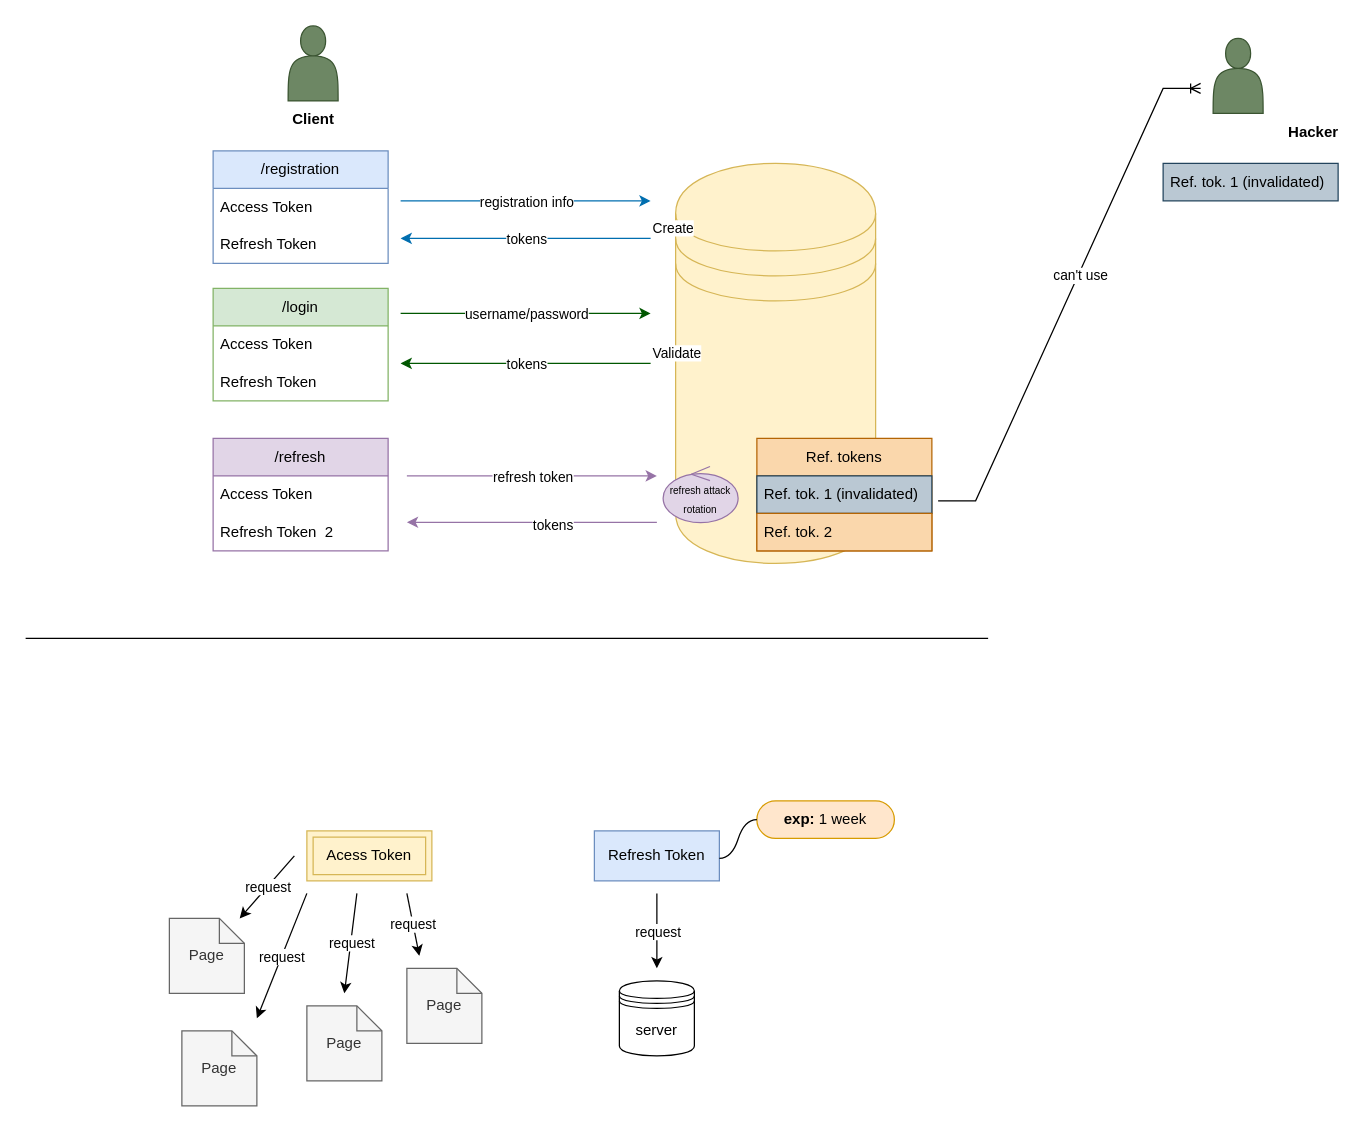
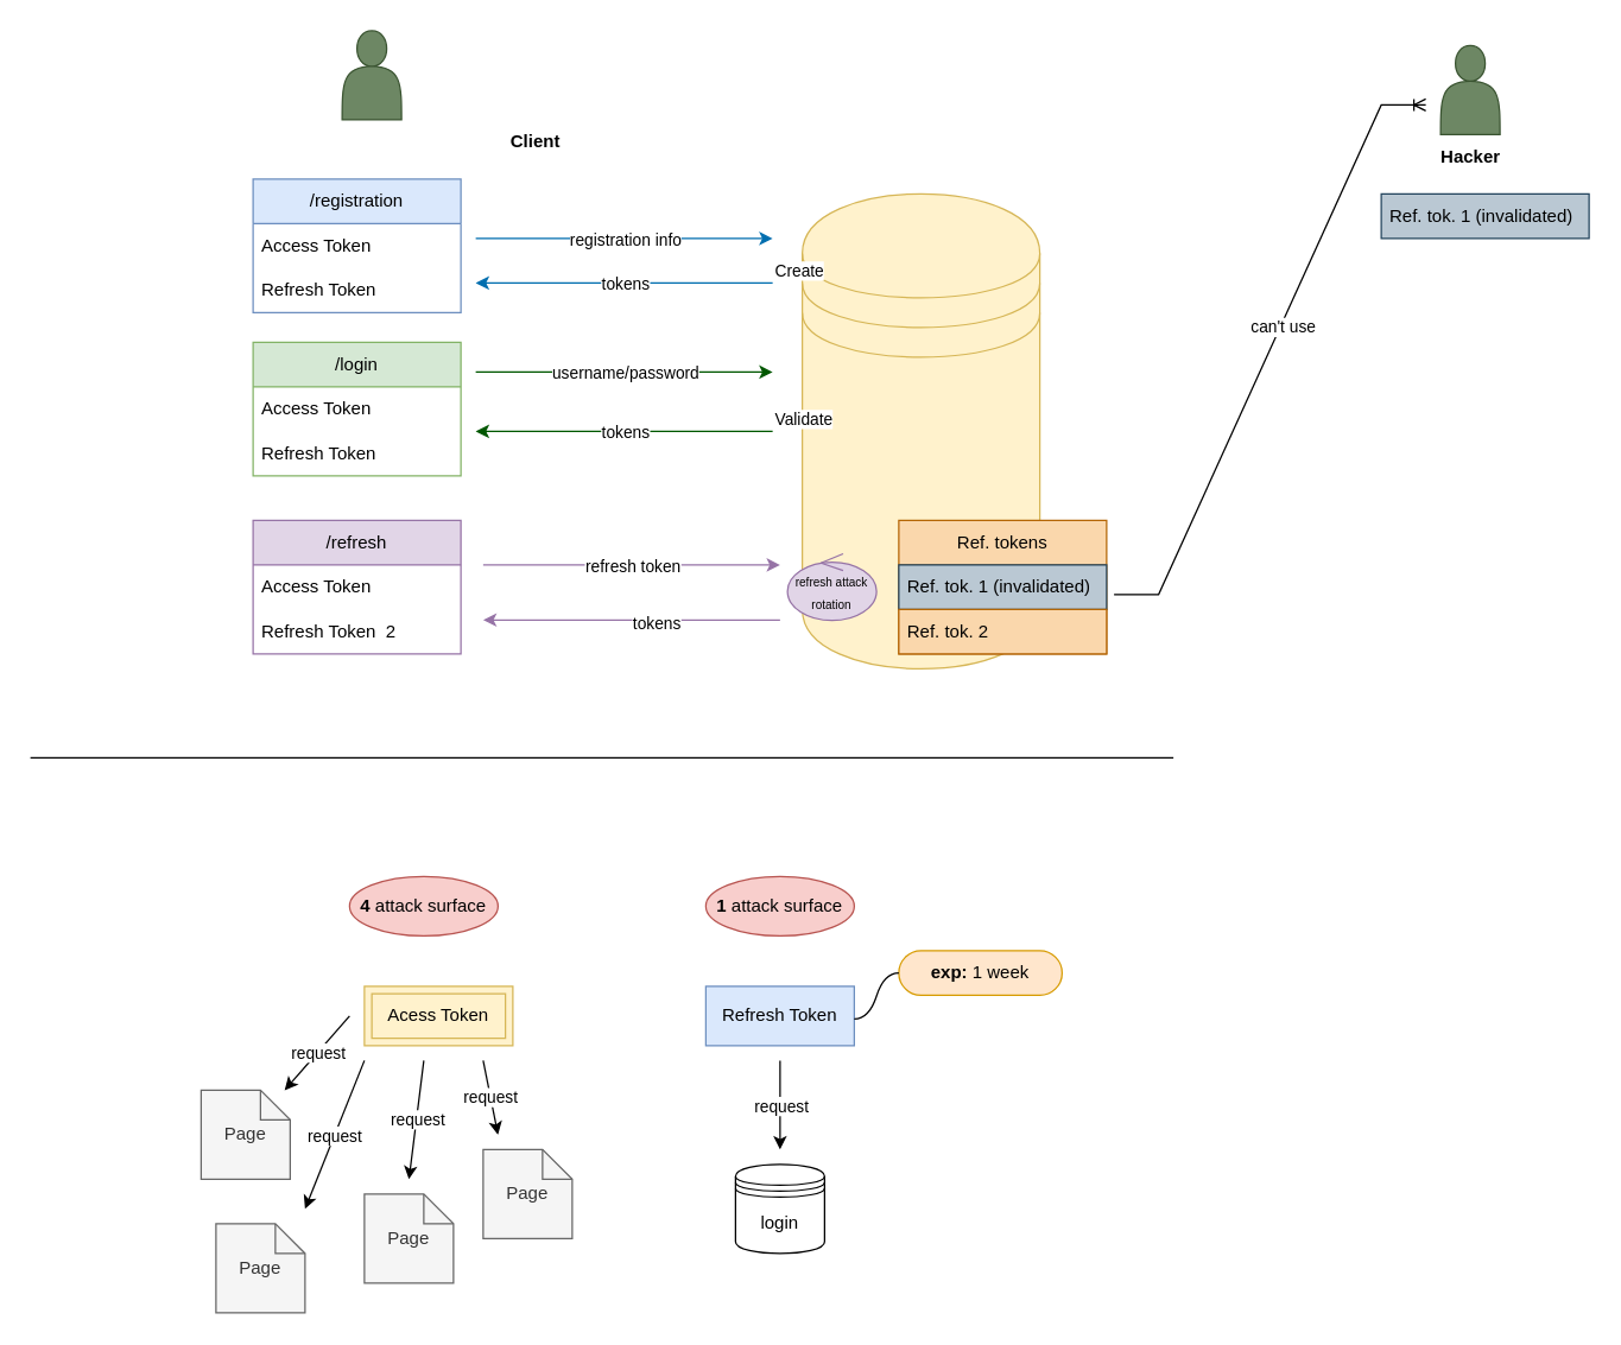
- <mxCell id="45" value="&lt;b&gt;Client&lt;/b&gt;" style="text;html=1;align=center;verticalAlign=middle;resizable=0;points=[];autosize=1;strokeColor=none;fillColor=none;" parent="1" vertex="1"><mxGeometry x="220" y="80" width="60" height="30" as="geometry" /></mxCell>
+ <mxCell id="45" value="&lt;b&gt;Client&lt;/b&gt;" style="text;html=1;align=center;verticalAlign=middle;resizable=0;points=[];autosize=1;strokeColor=none;fillColor=none;" parent="1" vertex="1"><mxGeometry x="330" y="80" width="60" height="30" as="geometry" /></mxCell>
- <mxCell id="46" value="&lt;b&gt;Hacker&lt;/b&gt;" style="text;html=1;align=center;verticalAlign=middle;resizable=0;points=[];autosize=1;strokeColor=none;fillColor=none;" parent="1" vertex="1"><mxGeometry x="1020" y="90" width="60" height="30" as="geometry" /></mxCell>
+ <mxCell id="46" value="&lt;b&gt;Hacker&lt;/b&gt;" style="text;html=1;align=center;verticalAlign=middle;resizable=0;points=[];autosize=1;strokeColor=none;fillColor=none;" parent="1" vertex="1"><mxGeometry x="960" y="90" width="60" height="30" as="geometry" /></mxCell>
+ <mxCell id="47" value="&lt;b&gt;4&lt;/b&gt; attack surface" style="ellipse;whiteSpace=wrap;html=1;align=center;newEdgeStyle={&quot;edgeStyle&quot;:&quot;entityRelationEdgeStyle&quot;,&quot;startArrow&quot;:&quot;none&quot;,&quot;endArrow&quot;:&quot;none&quot;,&quot;segment&quot;:10,&quot;curved&quot;:1,&quot;sourcePerimeterSpacing&quot;:0,&quot;targetPerimeterSpacing&quot;:0};treeFolding=1;treeMoving=1;fillColor=#f8cecc;strokeColor=#b85450;" parent="1" vertex="1"><mxGeometry x="235" y="590" width="100" height="40" as="geometry" /></mxCell>
+ <mxCell id="48" value="&lt;b&gt;1 &lt;/b&gt;attack surface" style="ellipse;whiteSpace=wrap;html=1;align=center;newEdgeStyle={&quot;edgeStyle&quot;:&quot;entityRelationEdgeStyle&quot;,&quot;startArrow&quot;:&quot;none&quot;,&quot;endArrow&quot;:&quot;none&quot;,&quot;segment&quot;:10,&quot;curved&quot;:1,&quot;sourcePerimeterSpacing&quot;:0,&quot;targetPerimeterSpacing&quot;:0};treeFolding=1;treeMoving=1;fillColor=#f8cecc;strokeColor=#b85450;" parent="1" vertex="1"><mxGeometry x="475" y="590" width="100" height="40" as="geometry" /></mxCell>
- <mxCell id="42" value="server" style="shape=datastore;whiteSpace=wrap;html=1;" parent="1" vertex="1"><mxGeometry x="495" y="784" width="60" height="60" as="geometry" /></mxCell>
+ <mxCell id="42" value="login" style="shape=datastore;whiteSpace=wrap;html=1;" parent="1" vertex="1"><mxGeometry x="495" y="784" width="60" height="60" as="geometry" /></mxCell>
